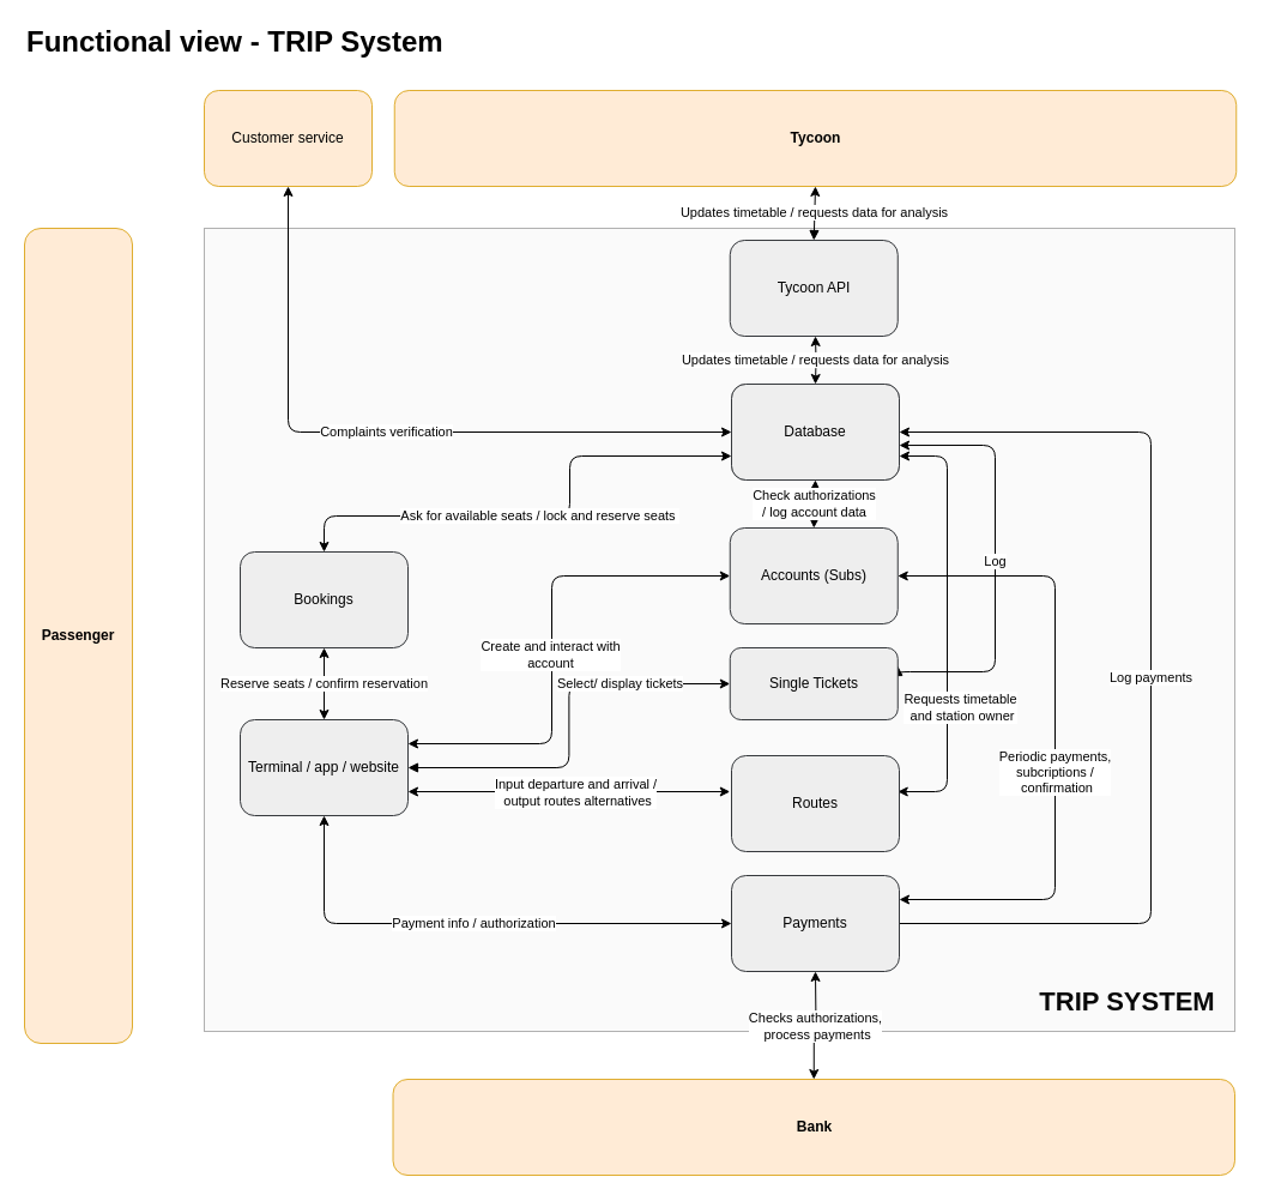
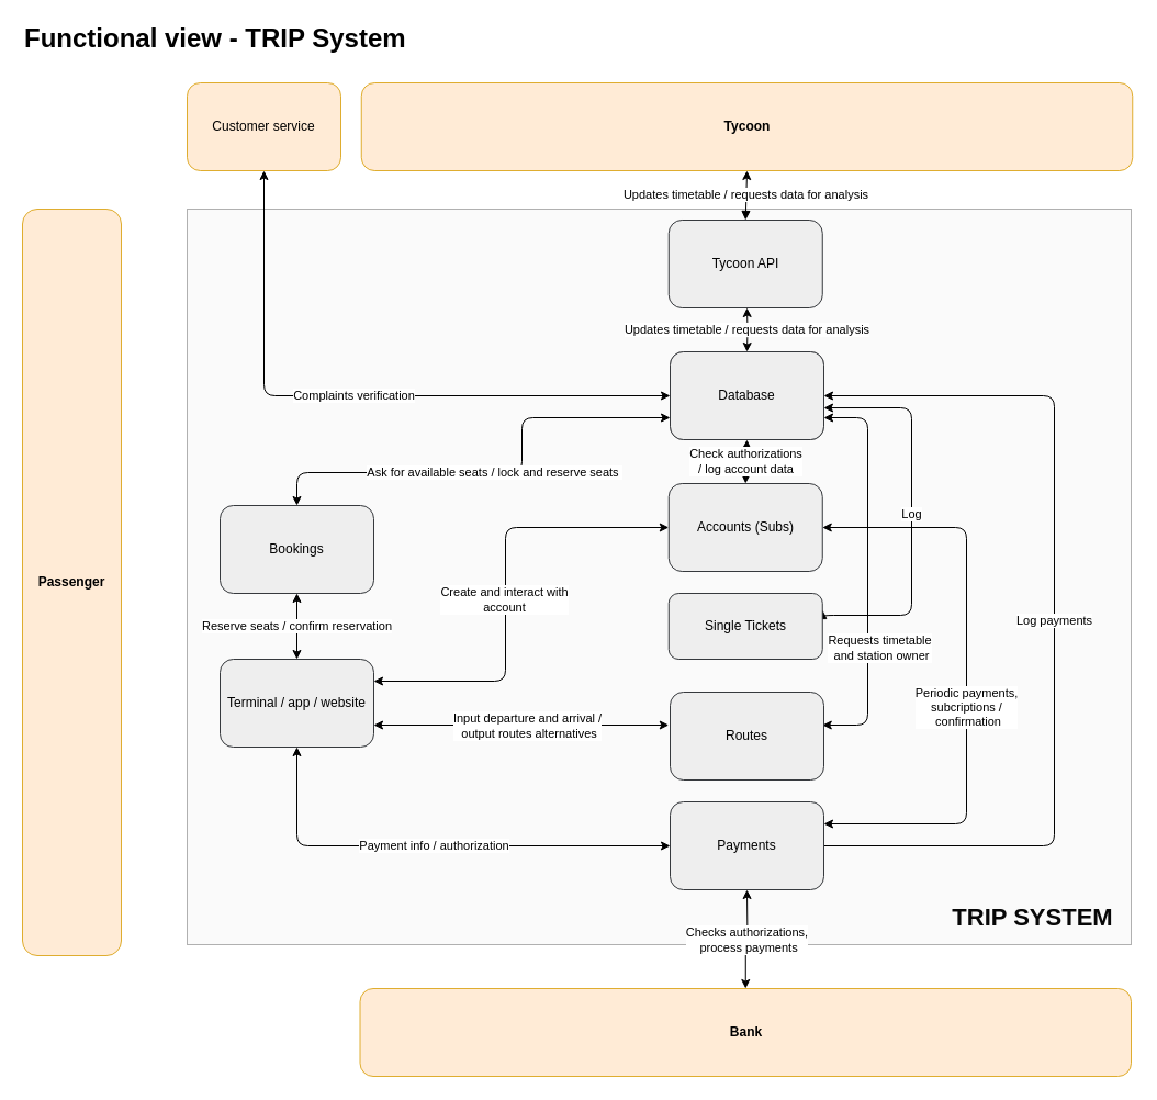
- <mxCell id="12" value="Select/ display tickets" style="edgeStyle=orthogonalEdgeStyle;html=1;exitX=1;exitY=0.5;exitDx=0;exitDy=0;startArrow=block;startFill=1;" parent="1" source="13" target="33" edge="1"><mxGeometry x="0.46" relative="1" as="geometry"><mxPoint as="offset" /></mxGeometry></mxCell>
